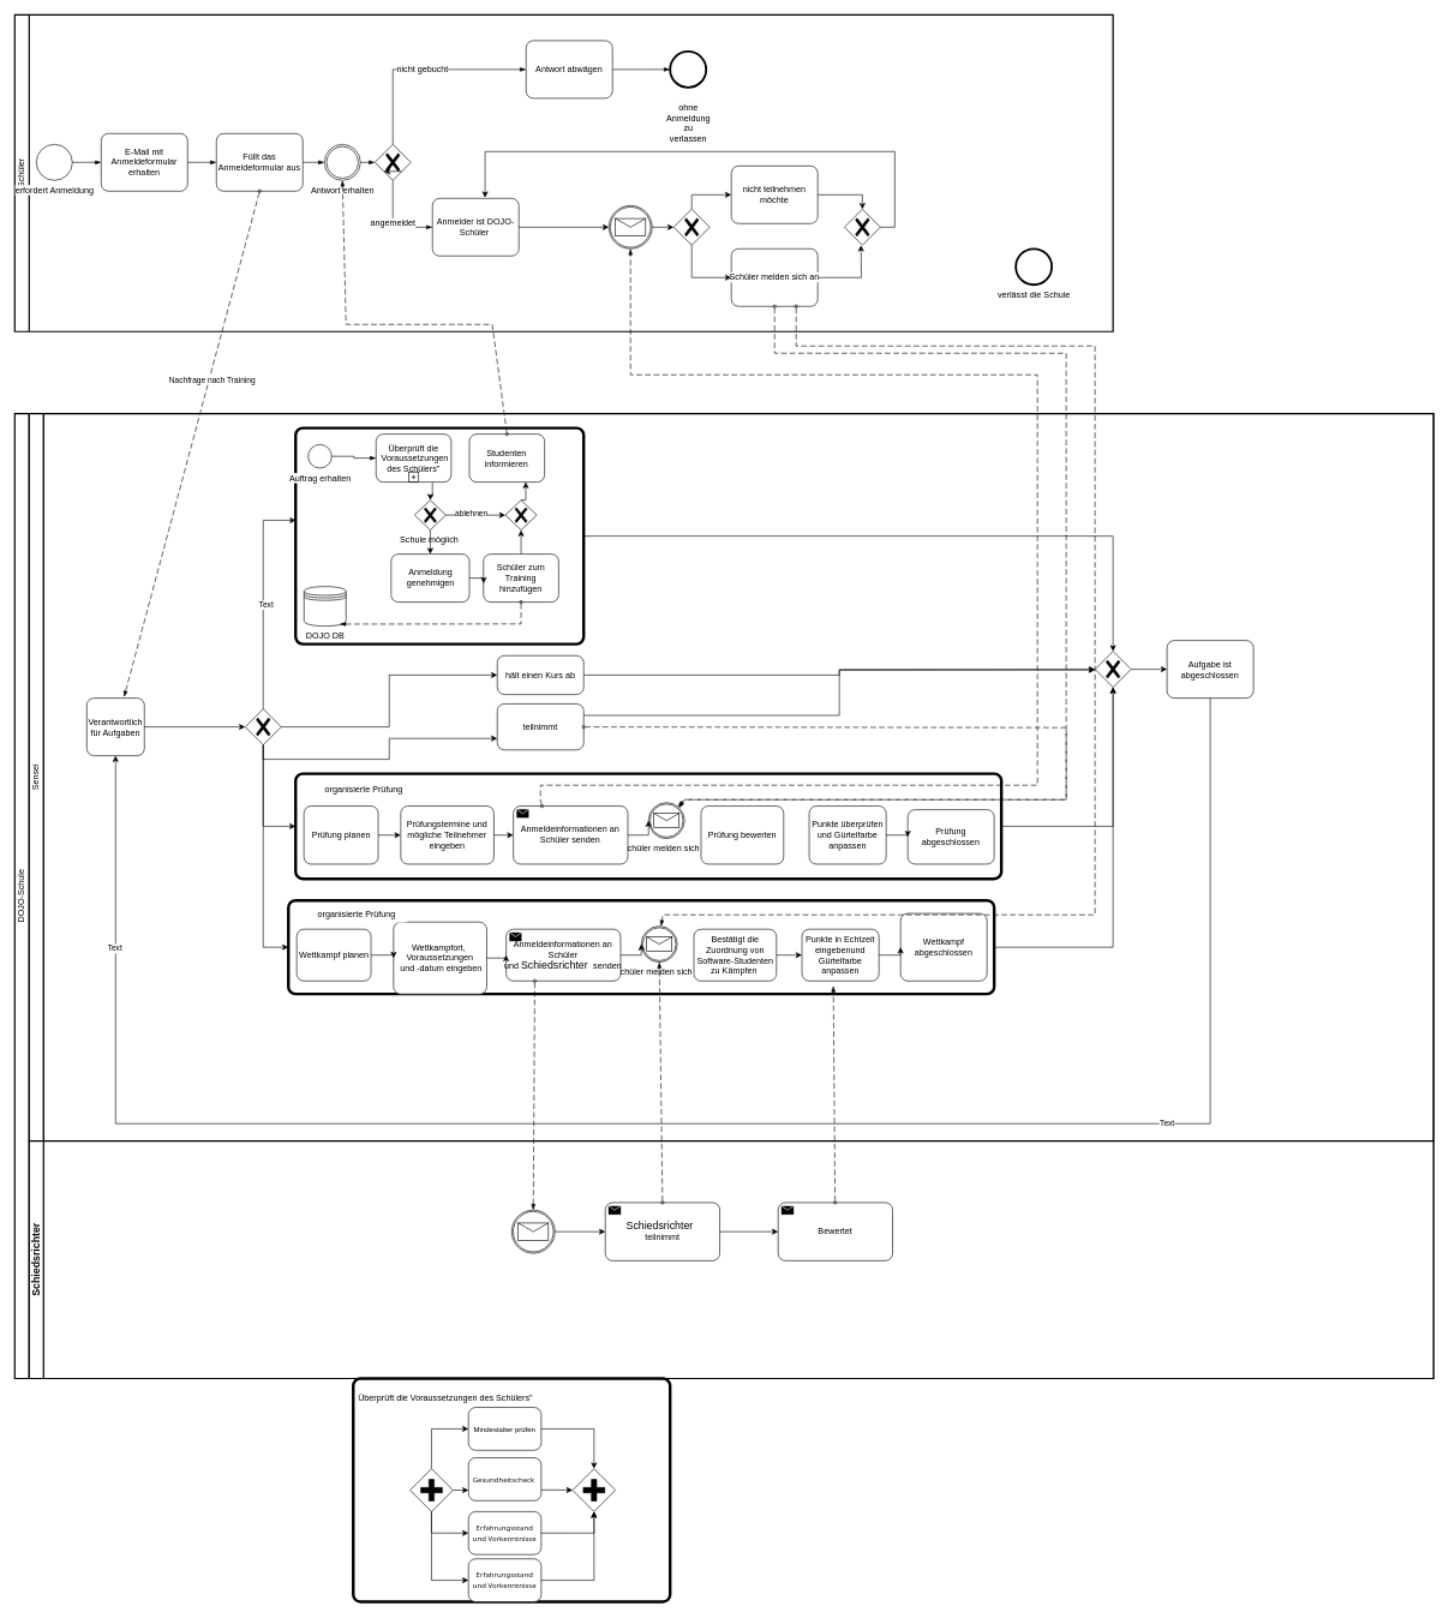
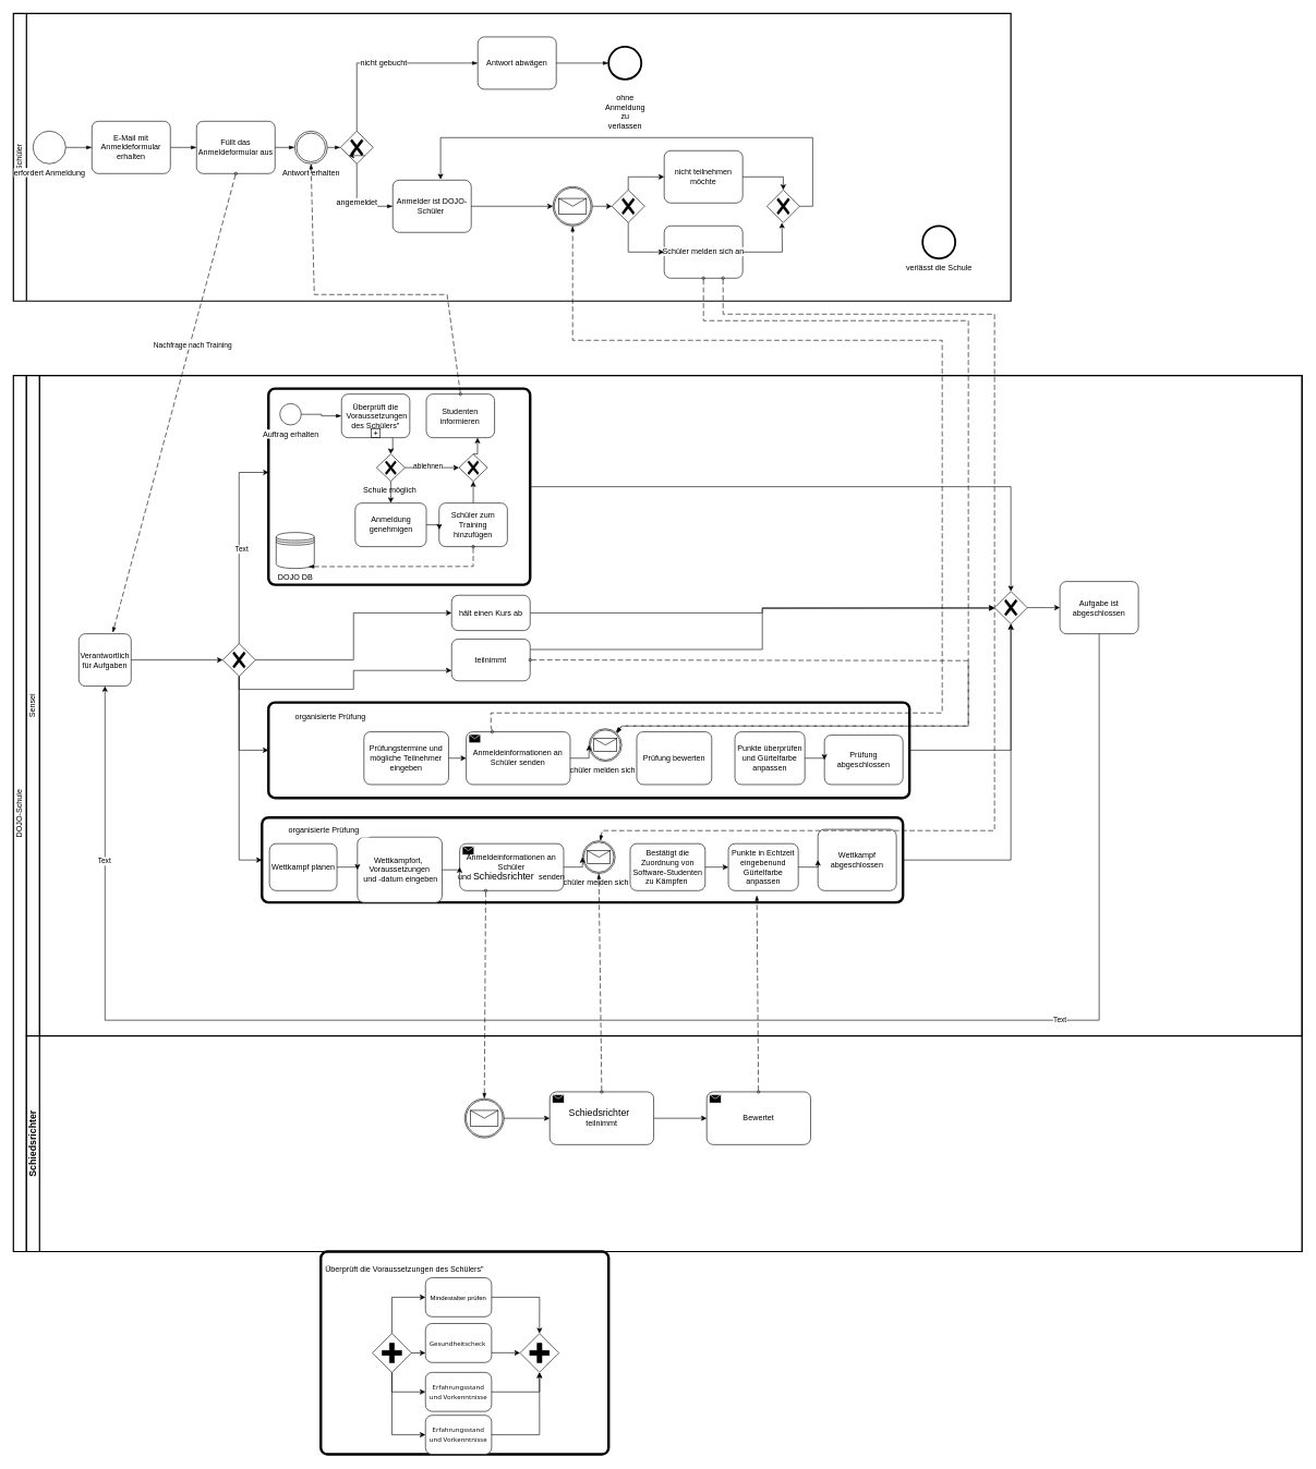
- <mxCell id="71" value="Prüfung planen" style="points=[[0.25,0,0],[0.5,0,0],[0.75,0,0],[1,0.25,0],[1,0.5,0],[1,0.75,0],[0.75,1,0],[0.5,1,0],[0.25,1,0],[0,0.75,0],[0,0.5,0],[0,0.25,0]];shape=mxgraph.bpmn.task;whiteSpace=wrap;rectStyle=rounded;size=10;html=1;container=1;expand=0;collapsible=0;taskMarker=abstract;" parent="70" vertex="1"><mxGeometry x="11.52" y="44.923" width="103.16" height="80.693" as="geometry" /></mxCell>
- <mxCell id="75" style="edgeStyle=orthogonalEdgeStyle;rounded=0;orthogonalLoop=1;jettySize=auto;html=1;exitX=1;exitY=0.5;exitDx=0;exitDy=0;exitPerimeter=0;entryX=0;entryY=0.5;entryDx=0;entryDy=0;entryPerimeter=0;" parent="70" source="71" target="74" edge="1"><mxGeometry relative="1" as="geometry" /></mxCell>
